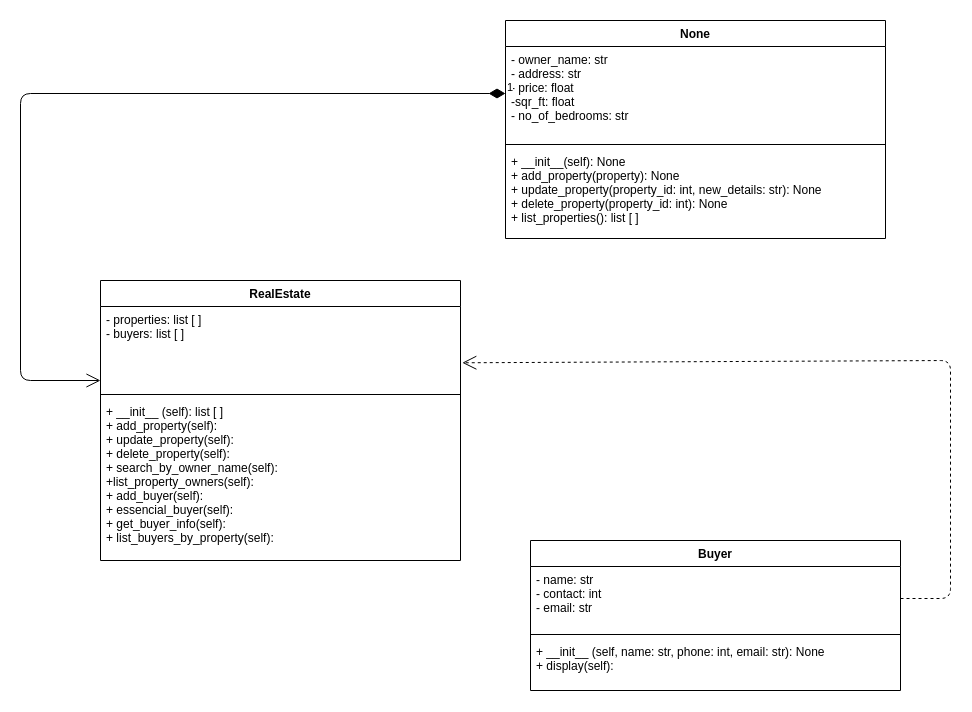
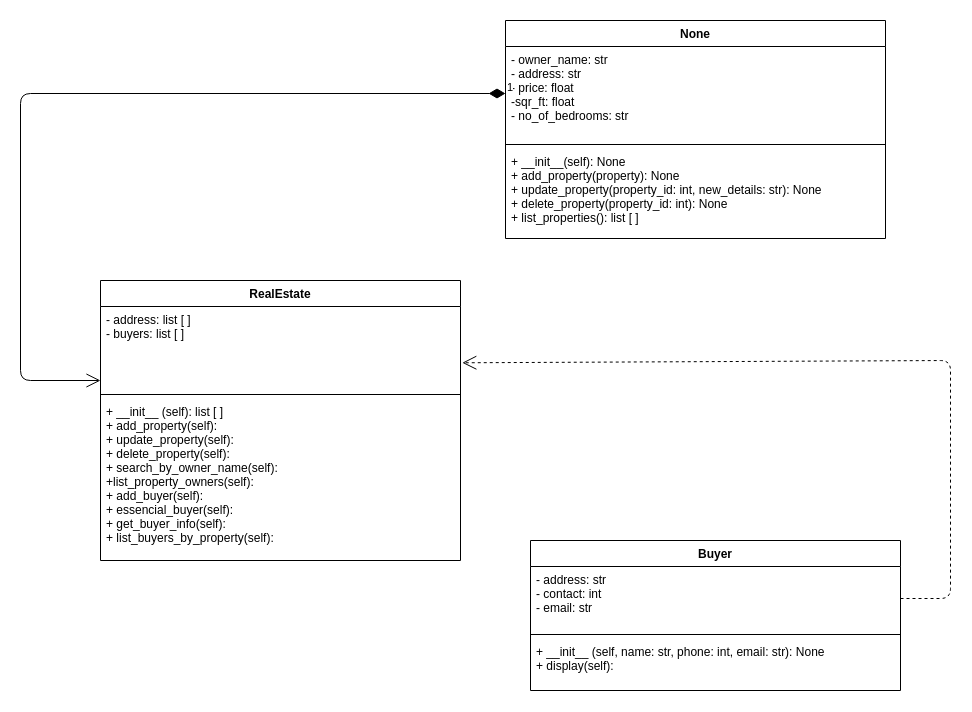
- <mxCell id="7" value="- properties: list [ ]&#10;- buyers: list [ ]" style="text;strokeColor=none;fillColor=none;align=left;verticalAlign=top;spacingLeft=4;spacingRight=4;overflow=hidden;rotatable=0;points=[[0,0.5],[1,0.5]];portConstraint=eastwest;" vertex="1" parent="6"><mxGeometry y="26" width="360" height="84" as="geometry" /></mxCell>
+ <mxCell id="7" value="- address: list [ ]&#10;- buyers: list [ ]" style="text;strokeColor=none;fillColor=none;align=left;verticalAlign=top;spacingLeft=4;spacingRight=4;overflow=hidden;rotatable=0;points=[[0,0.5],[1,0.5]];portConstraint=eastwest;" vertex="1" parent="6"><mxGeometry y="26" width="360" height="84" as="geometry" /></mxCell>
- <mxCell id="3" value="- name: str&#10;- contact: int&#10;- email: str" style="text;strokeColor=none;fillColor=none;align=left;verticalAlign=top;spacingLeft=4;spacingRight=4;overflow=hidden;rotatable=0;points=[[0,0.5],[1,0.5]];portConstraint=eastwest;" vertex="1" parent="2"><mxGeometry y="26" width="370" height="64" as="geometry" /></mxCell>
+ <mxCell id="3" value="- address: str&#10;- contact: int&#10;- email: str" style="text;strokeColor=none;fillColor=none;align=left;verticalAlign=top;spacingLeft=4;spacingRight=4;overflow=hidden;rotatable=0;points=[[0,0.5],[1,0.5]];portConstraint=eastwest;" vertex="1" parent="2"><mxGeometry y="26" width="370" height="64" as="geometry" /></mxCell>
